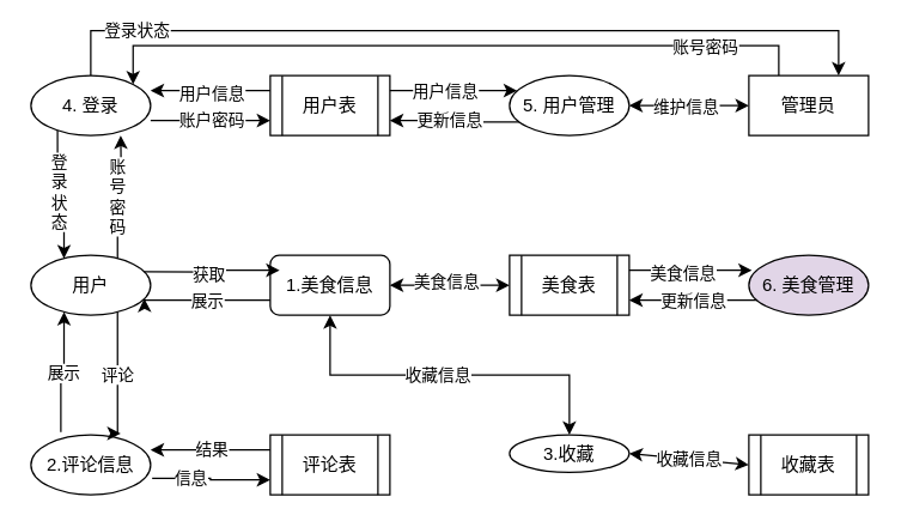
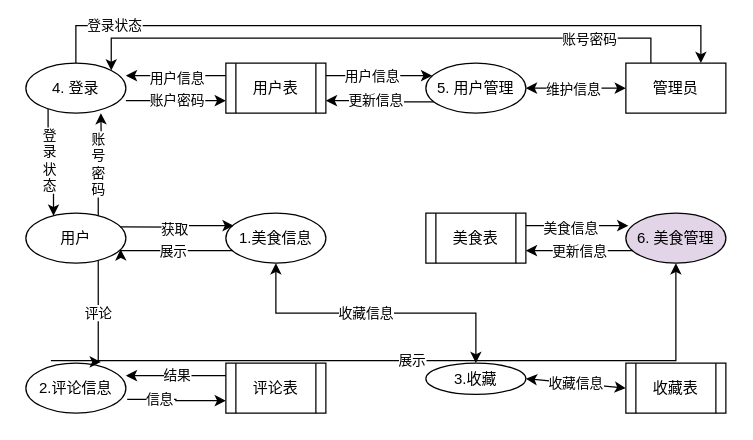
- <mxCell id="4" value="1.美食信息" style="whiteSpace=wrap;html=1;rounded=1;" vertex="1" parent="1"><mxGeometry x="180" y="170" width="80" height="40" as="geometry" /></mxCell>
+ <mxCell id="4" value="1.美食信息" style="ellipse;whiteSpace=wrap;html=1;" vertex="1" parent="1"><mxGeometry x="180" y="170" width="80" height="40" as="geometry" /></mxCell>
- <mxCell id="42" value="" style="endArrow=classic;startArrow=classic;html=1;rounded=0;exitX=1;exitY=0.5;exitDx=0;exitDy=0;entryX=0;entryY=0.5;entryDx=0;entryDy=0;" edge="1" parent="1" source="4" target="11"><mxGeometry width="50" height="50" relative="1" as="geometry"><mxPoint x="420" y="210" as="sourcePoint" /><mxPoint x="470" y="160" as="targetPoint" /></mxGeometry></mxCell>
- <mxCell id="43" value="美食信息" style="edgeLabel;html=1;align=center;verticalAlign=middle;resizable=0;points=[];" vertex="1" connectable="0" parent="42"><mxGeometry x="-0.075" y="3" relative="1" as="geometry"><mxPoint as="offset" /></mxGeometry></mxCell>
- <mxCell id="5" value="展示" style="edgeStyle=orthogonalEdgeStyle;rounded=0;orthogonalLoop=1;jettySize=auto;html=1;exitX=0.25;exitY=-0.05;exitDx=0;exitDy=0;entryX=0.25;entryY=1;entryDx=0;entryDy=0;exitPerimeter=0;" edge="1" parent="1" source="6" target="8"><mxGeometry relative="1" as="geometry" /></mxCell>
+ <mxCell id="5" value="展示" style="edgeStyle=orthogonalEdgeStyle;rounded=0;orthogonalLoop=1;jettySize=auto;html=1;exitX=0.25;exitY=-0.05;exitDx=0;exitDy=0;exitPerimeter=0;" edge="1" parent="1" source="6" target="27"><mxGeometry relative="1" as="geometry" /></mxCell>
